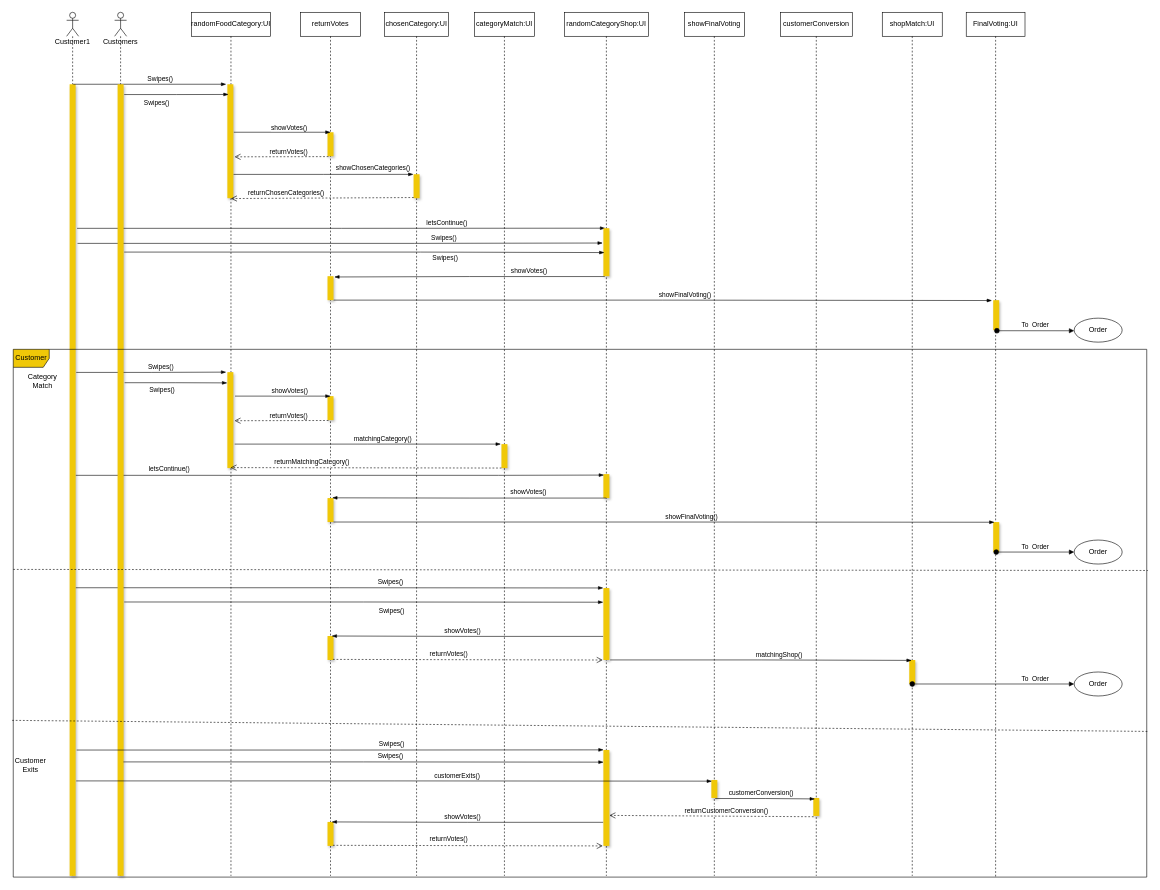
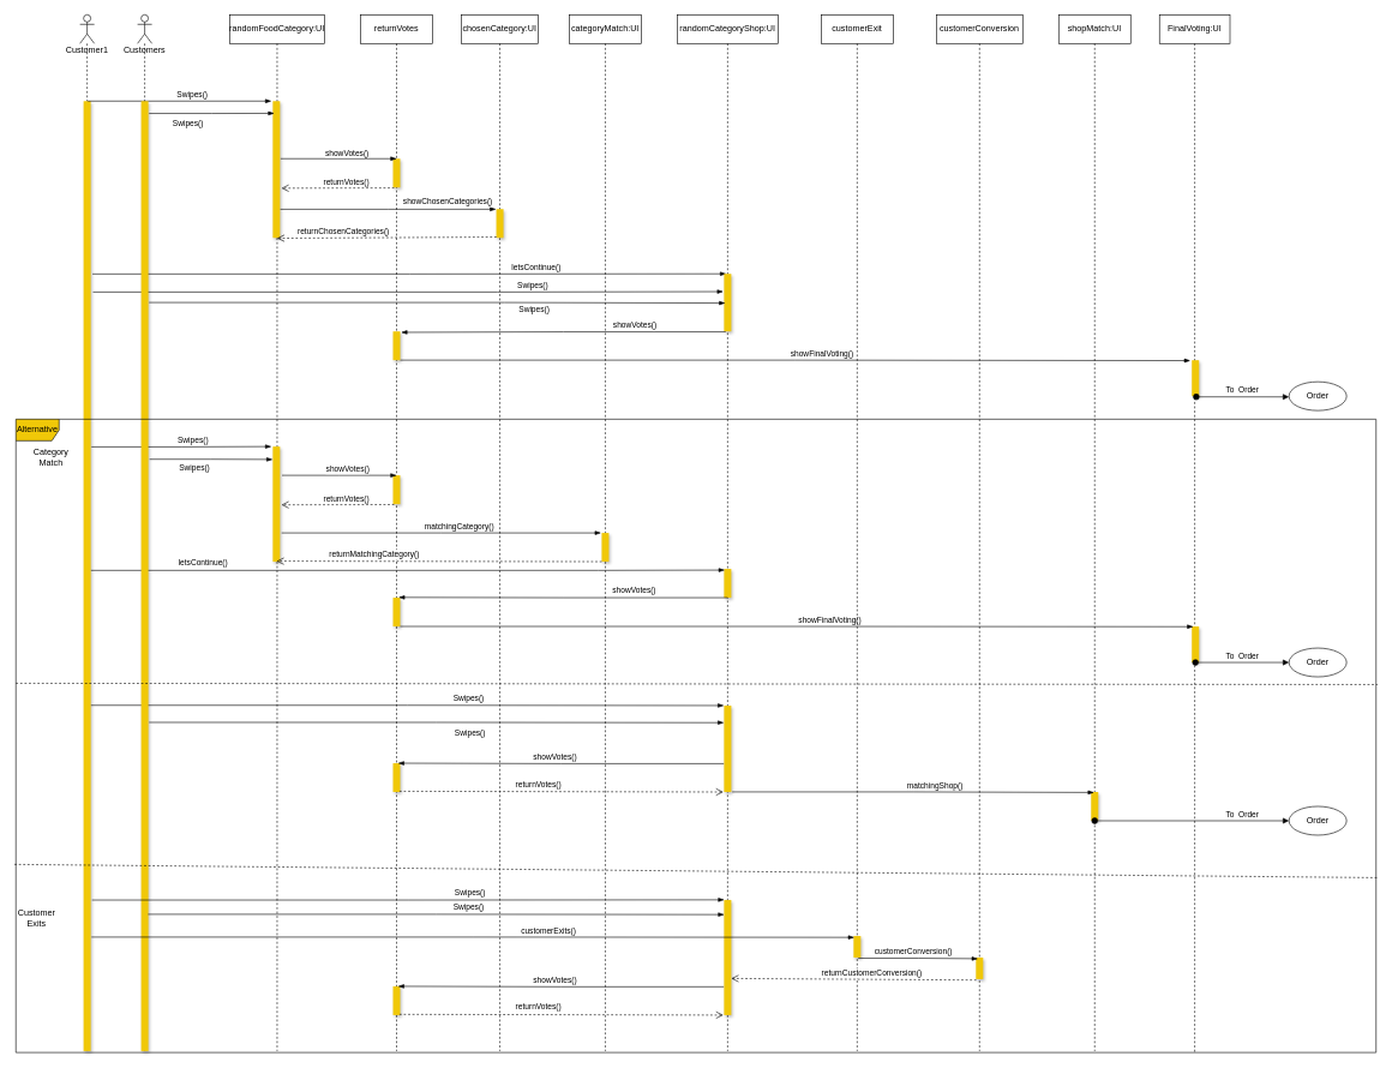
- <mxCell id="90" value="showFinalVoting" style="shape=umlLifeline;perimeter=lifelinePerimeter;whiteSpace=wrap;html=1;container=1;collapsible=0;recursiveResize=0;outlineConnect=0;fontColor=default;fillColor=none;gradientColor=none;" parent="1" vertex="1"><mxGeometry x="1140" y="20" width="100" height="1440" as="geometry" /></mxCell>
+ <mxCell id="90" value="customerExit" style="shape=umlLifeline;perimeter=lifelinePerimeter;whiteSpace=wrap;html=1;container=1;collapsible=0;recursiveResize=0;outlineConnect=0;fontColor=default;fillColor=none;gradientColor=none;" parent="1" vertex="1"><mxGeometry x="1140" y="20" width="100" height="1440" as="geometry" /></mxCell>
- <mxCell id="50" value="Customer" style="shape=umlFrame;whiteSpace=wrap;html=1;rounded=0;labelBackgroundColor=none;labelBorderColor=none;fontColor=default;fillColor=#F0C808;gradientColor=none;" parent="45" vertex="1"><mxGeometry x="-1589" y="562" width="1890" height="880" as="geometry" /></mxCell>
+ <mxCell id="50" value="Alternative" style="shape=umlFrame;whiteSpace=wrap;html=1;rounded=0;labelBackgroundColor=none;labelBorderColor=none;fontColor=default;fillColor=#F0C808;gradientColor=none;" parent="45" vertex="1"><mxGeometry x="-1589" y="562" width="1890" height="880" as="geometry" /></mxCell>
